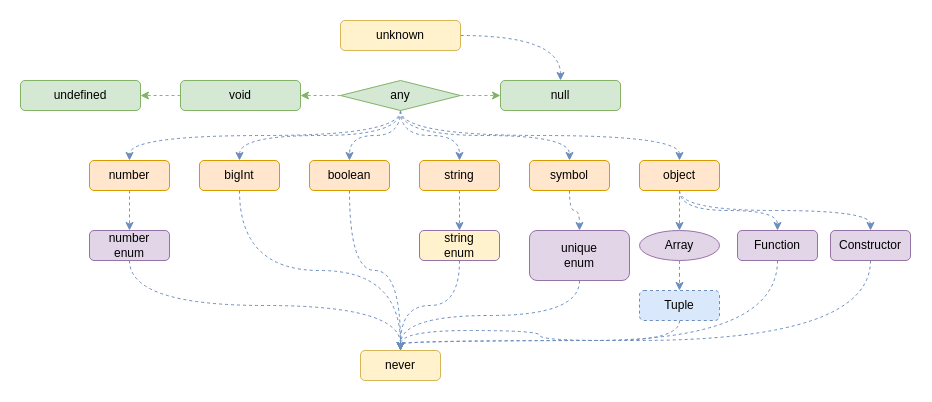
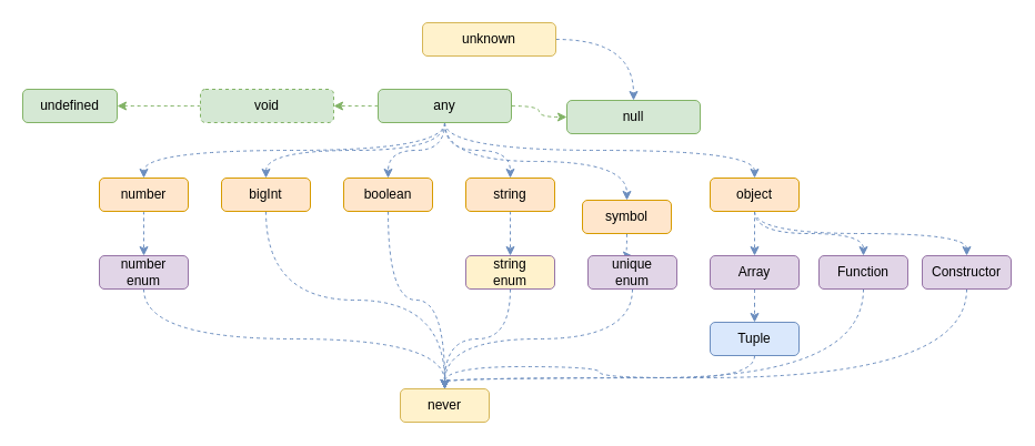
- <mxCell id="3" value="unknown" style="rounded=1;whiteSpace=wrap;html=1;fillColor=#fff2cc;strokeColor=#d6b656;" parent="1" vertex="1"><mxGeometry x="340" y="20" width="120" height="30" as="geometry" /></mxCell>
+ <mxCell id="3" value="unknown" style="rounded=1;whiteSpace=wrap;html=1;fillColor=#fff2cc;strokeColor=#d6b656;" parent="1" vertex="1"><mxGeometry x="380" y="20" width="120" height="30" as="geometry" /></mxCell>
- <mxCell id="16" value="undefined" style="rounded=1;whiteSpace=wrap;html=1;fillColor=#d5e8d4;strokeColor=#82b366;" parent="1" vertex="1"><mxGeometry x="20" y="80" width="120" height="30" as="geometry" /></mxCell>
+ <mxCell id="16" value="undefined" style="rounded=1;whiteSpace=wrap;html=1;fillColor=#d5e8d4;strokeColor=#82b366;" parent="1" vertex="1"><mxGeometry x="20" y="80" width="85" height="30" as="geometry" /></mxCell>
- <mxCell id="15" value="void" style="rounded=1;whiteSpace=wrap;html=1;fillColor=#d5e8d4;strokeColor=#82b366;" parent="1" vertex="1"><mxGeometry x="180" y="80" width="120" height="30" as="geometry" /></mxCell>
+ <mxCell id="15" value="void" style="rounded=1;whiteSpace=wrap;html=1;fillColor=#d5e8d4;strokeColor=#82b366;dashed=1;" parent="1" vertex="1"><mxGeometry x="180" y="80" width="120" height="30" as="geometry" /></mxCell>
- <mxCell id="12" value="any" style="rhombus;whiteSpace=wrap;html=1;fillColor=#d5e8d4;strokeColor=#82b366;" parent="1" vertex="1"><mxGeometry x="340" y="80" width="120" height="30" as="geometry" /></mxCell>
+ <mxCell id="12" value="any" style="rounded=1;whiteSpace=wrap;html=1;fillColor=#d5e8d4;strokeColor=#82b366;" parent="1" vertex="1"><mxGeometry x="340" y="80" width="120" height="30" as="geometry" /></mxCell>
- <mxCell id="13" value="null" style="rounded=1;whiteSpace=wrap;html=1;fillColor=#d5e8d4;strokeColor=#82b366;" parent="1" vertex="1"><mxGeometry x="500" y="80" width="120" height="30" as="geometry" /></mxCell>
+ <mxCell id="13" value="null" style="rounded=1;whiteSpace=wrap;html=1;fillColor=#d5e8d4;strokeColor=#82b366;" parent="1" vertex="1"><mxGeometry x="510" y="90" width="120" height="30" as="geometry" /></mxCell>
- <mxCell id="24" value="symbol" style="rounded=1;whiteSpace=wrap;html=1;fillColor=#ffe6cc;strokeColor=#d79b00;" parent="1" vertex="1"><mxGeometry x="529" y="160" width="80" height="30" as="geometry" /></mxCell>
+ <mxCell id="24" value="symbol" style="rounded=1;whiteSpace=wrap;html=1;fillColor=#ffe6cc;strokeColor=#d79b00;" parent="1" vertex="1"><mxGeometry x="524" y="180" width="80" height="30" as="geometry" /></mxCell>
- <mxCell id="38" value="Array" style="ellipse;whiteSpace=wrap;html=1;fillColor=#e1d5e7;strokeColor=#9673a6;" parent="1" vertex="1"><mxGeometry x="639" y="230" width="80" height="30" as="geometry" /></mxCell>
+ <mxCell id="38" value="Array" style="rounded=1;whiteSpace=wrap;html=1;fillColor=#e1d5e7;strokeColor=#9673a6;" parent="1" vertex="1"><mxGeometry x="639" y="230" width="80" height="30" as="geometry" /></mxCell>
- <mxCell id="36" value="unique&lt;br&gt;enum" style="rounded=1;whiteSpace=wrap;html=1;fillColor=#e1d5e7;strokeColor=#9673a6;" parent="1" vertex="1"><mxGeometry x="529" y="230" width="100" height="50" as="geometry" /></mxCell>
+ <mxCell id="36" value="unique&lt;br&gt;enum" style="rounded=1;whiteSpace=wrap;html=1;fillColor=#e1d5e7;strokeColor=#9673a6;" parent="1" vertex="1"><mxGeometry x="529" y="230" width="80" height="30" as="geometry" /></mxCell>
- <mxCell id="44" value="Tuple" style="rounded=1;whiteSpace=wrap;html=1;fillColor=#dae8fc;strokeColor=#6c8ebf;dashed=1;" parent="1" vertex="1"><mxGeometry x="639" y="290" width="80" height="30" as="geometry" /></mxCell>
+ <mxCell id="44" value="Tuple" style="rounded=1;whiteSpace=wrap;html=1;fillColor=#dae8fc;strokeColor=#6c8ebf;" parent="1" vertex="1"><mxGeometry x="639" y="290" width="80" height="30" as="geometry" /></mxCell>
